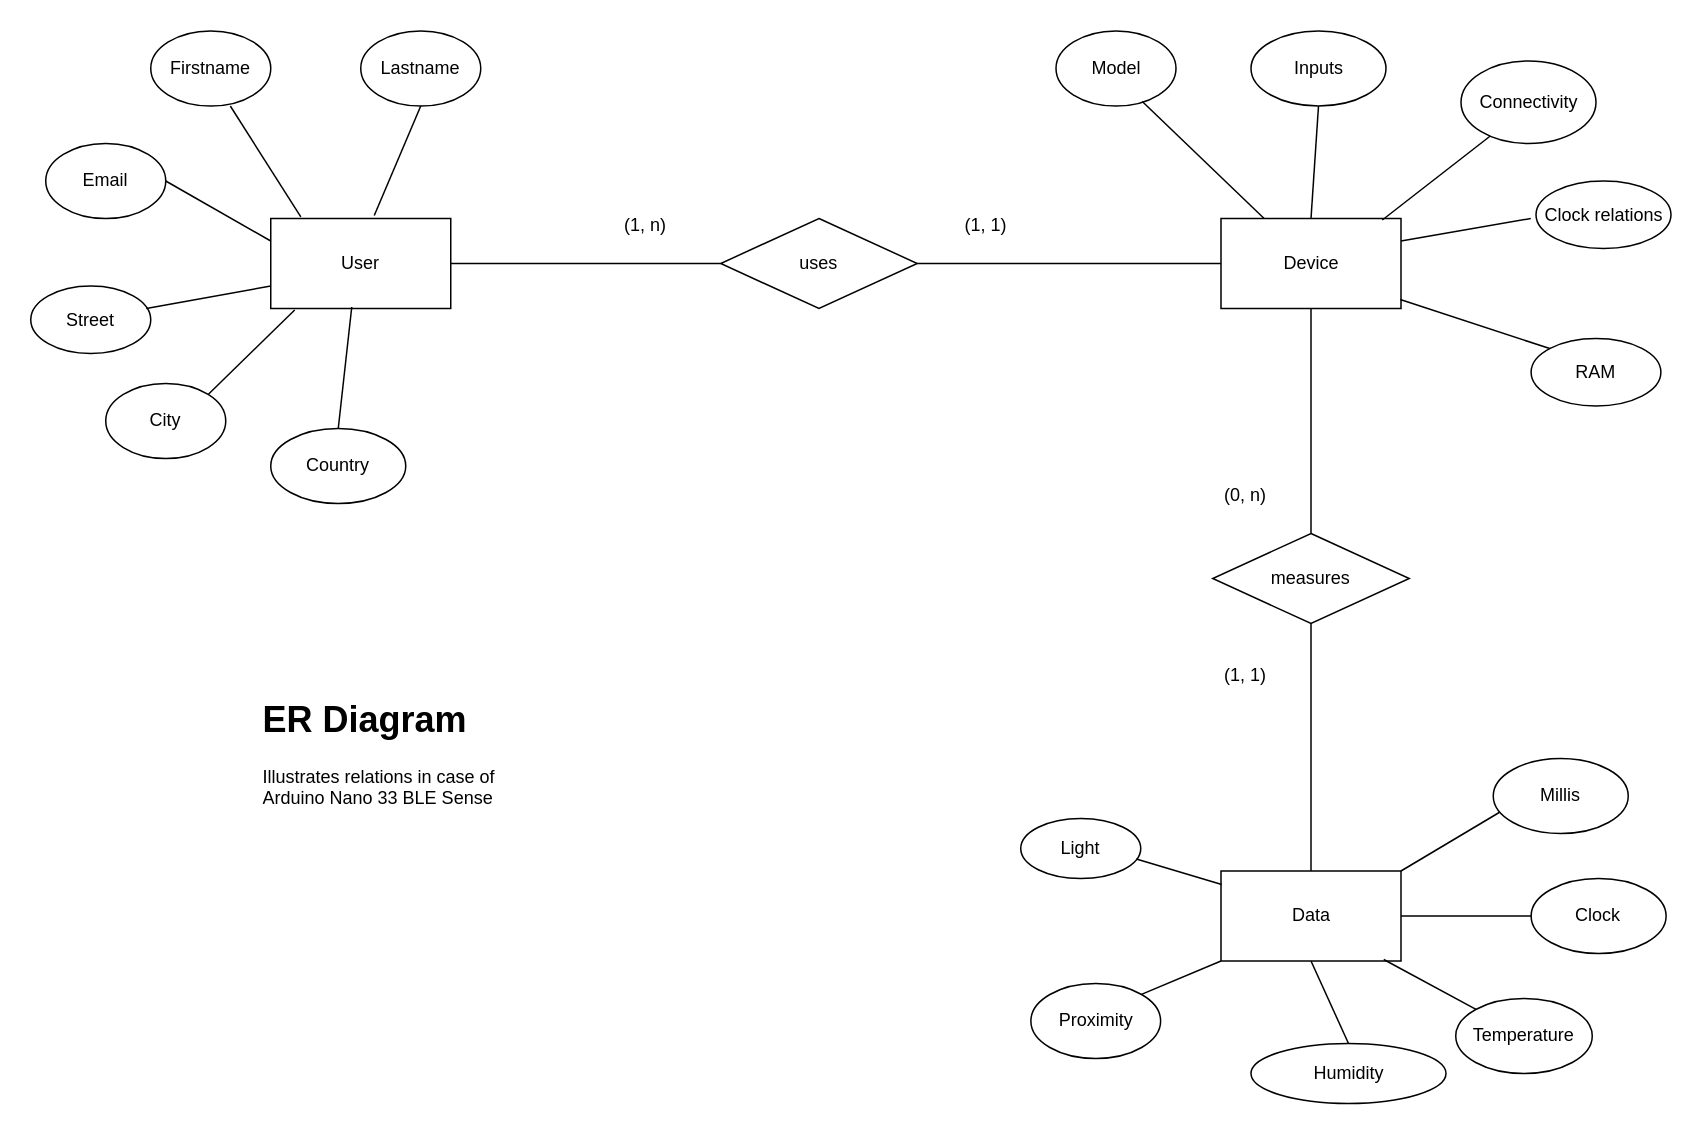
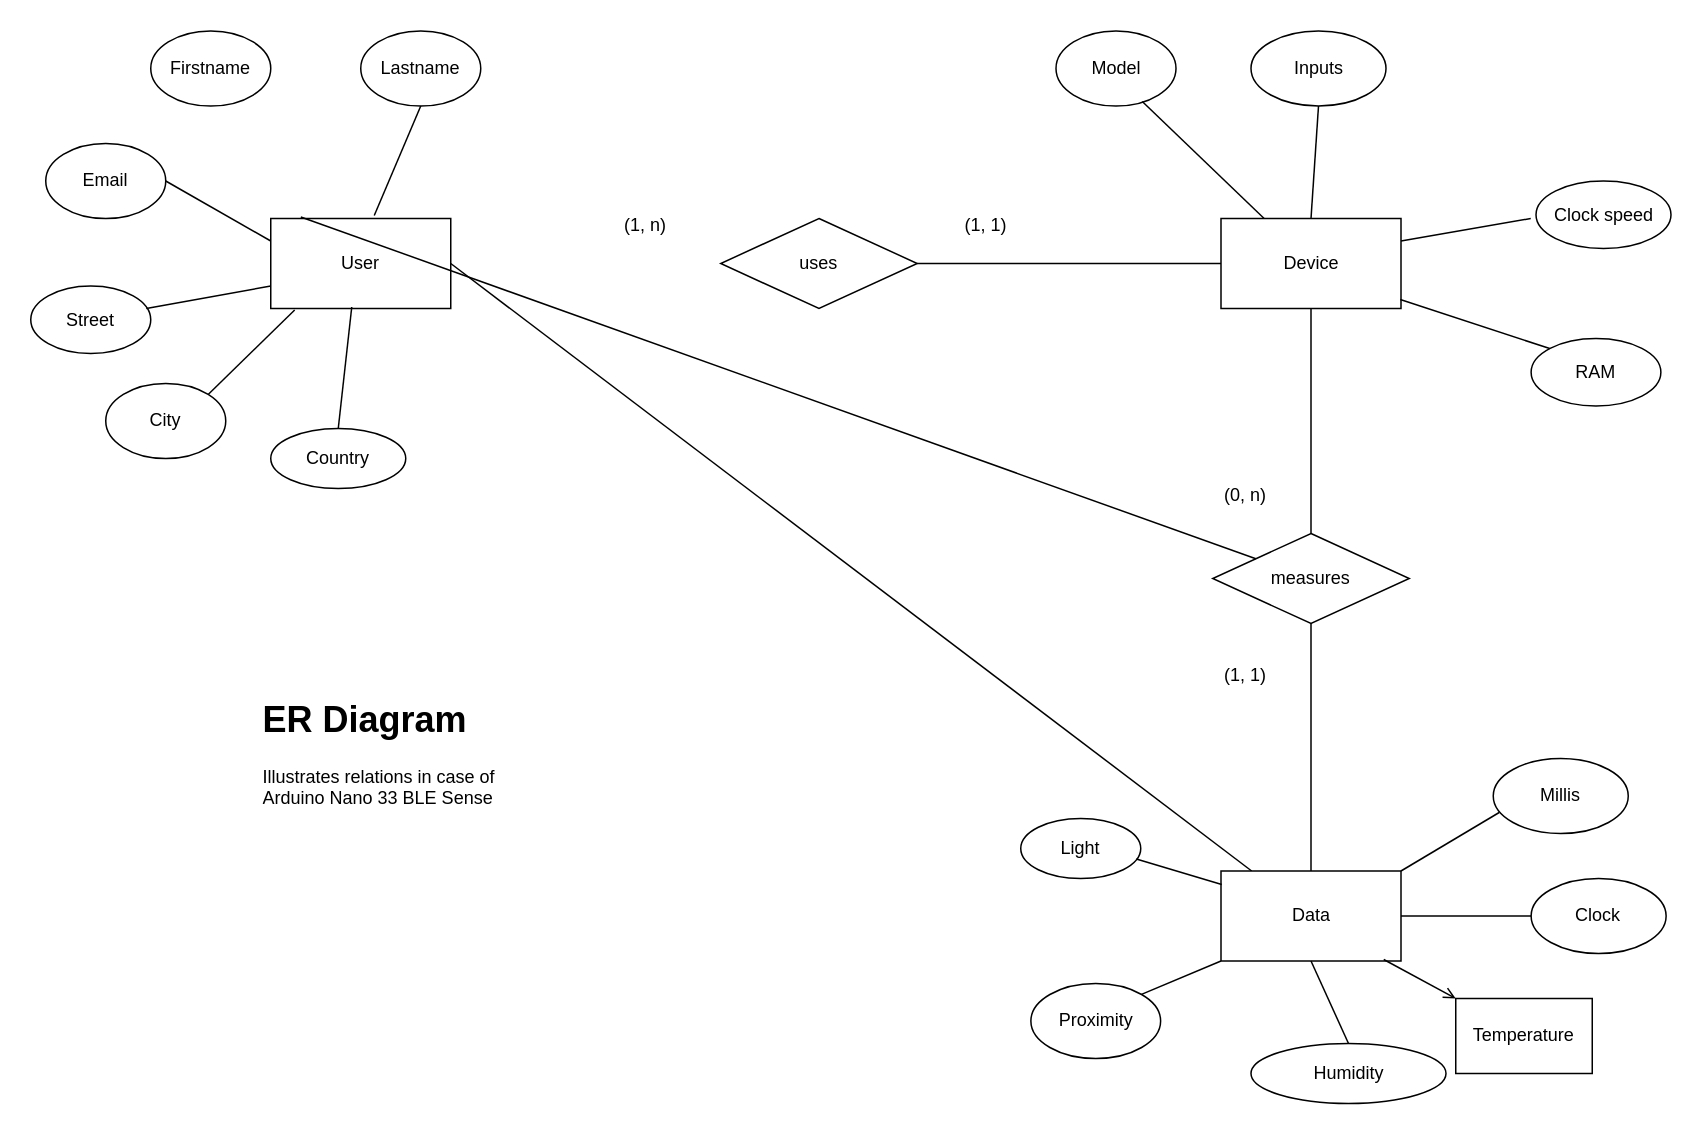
- <mxCell id="17" value="Connectivity" style="ellipse;whiteSpace=wrap;html=1;" vertex="1" parent="1"><mxGeometry x="973.5" y="40" width="90" height="55" as="geometry" /></mxCell>
- <mxCell id="33" value="" style="endArrow=none;html=1;rounded=0;entryX=0.663;entryY=1;entryDx=0;entryDy=0;exitX=0.167;exitY=-0.017;exitDx=0;exitDy=0;exitPerimeter=0;entryPerimeter=0;" edge="1" parent="1" source="2" target="9"><mxGeometry width="50" height="50" relative="1" as="geometry"><mxPoint x="259" y="153.02" as="sourcePoint" /><mxPoint x="290" y="80" as="targetPoint" /></mxGeometry></mxCell>
+ <mxCell id="33" value="" style="endArrow=none;html=1;rounded=0;exitX=0.167;exitY=-0.017;exitDx=0;exitDy=0;exitPerimeter=0;" edge="1" parent="1" source="2" target="20"><mxGeometry width="50" height="50" relative="1" as="geometry"><mxPoint x="259" y="153.02" as="sourcePoint" /><mxPoint x="290" y="80" as="targetPoint" /></mxGeometry></mxCell>
- <mxCell id="40" value="" style="endArrow=none;html=1;rounded=0;entryX=0.217;entryY=0.909;entryDx=0;entryDy=0;exitX=0.896;exitY=0.017;exitDx=0;exitDy=0;entryPerimeter=0;exitPerimeter=0;" edge="1" parent="1" source="4" target="17"><mxGeometry width="50" height="50" relative="1" as="geometry"><mxPoint x="883.5" y="155" as="sourcePoint" /><mxPoint x="888.5" y="80" as="targetPoint" /></mxGeometry></mxCell>
- <mxCell id="18" value="Clock relations" style="ellipse;whiteSpace=wrap;html=1;" vertex="1" parent="1"><mxGeometry x="1023.5" y="120" width="90" height="45" as="geometry" /></mxCell>
+ <mxCell id="18" value="Clock speed" style="ellipse;whiteSpace=wrap;html=1;" vertex="1" parent="1"><mxGeometry x="1023.5" y="120" width="90" height="45" as="geometry" /></mxCell>
- <mxCell id="5" value="" style="endArrow=none;html=1;rounded=0;entryX=0;entryY=0.5;entryDx=0;entryDy=0;exitX=1;exitY=0.5;exitDx=0;exitDy=0;" edge="1" parent="1" source="2" target="3"><mxGeometry width="50" height="50" relative="1" as="geometry"><mxPoint x="590" y="695" as="sourcePoint" /><mxPoint x="640" y="645" as="targetPoint" /></mxGeometry></mxCell>
+ <mxCell id="5" value="" style="endArrow=none;html=1;rounded=0;exitX=1;exitY=0.5;exitDx=0;exitDy=0;" edge="1" parent="1" source="2" target="21"><mxGeometry width="50" height="50" relative="1" as="geometry"><mxPoint x="590" y="695" as="sourcePoint" /><mxPoint x="640" y="645" as="targetPoint" /></mxGeometry></mxCell>
- <mxCell id="14" value="Country" style="ellipse;whiteSpace=wrap;html=1;" vertex="1" parent="1"><mxGeometry x="180" y="285" width="90" height="50" as="geometry" /></mxCell>
+ <mxCell id="14" value="Country" style="ellipse;whiteSpace=wrap;html=1;" vertex="1" parent="1"><mxGeometry x="180" y="285" width="90" height="40" as="geometry" /></mxCell>
- <mxCell id="46" value="" style="endArrow=none;html=1;rounded=0;entryX=0;entryY=0;entryDx=0;entryDy=0;exitX=0.904;exitY=0.983;exitDx=0;exitDy=0;exitPerimeter=0;" edge="1" parent="1" source="21" target="25"><mxGeometry width="50" height="50" relative="1" as="geometry"><mxPoint x="877.02" y="643.98" as="sourcePoint" /><mxPoint x="886.75" y="705" as="targetPoint" /></mxGeometry></mxCell>
+ <mxCell id="46" value="" style="endArrow=open;html=1;rounded=0;entryX=0;entryY=0;entryDx=0;entryDy=0;exitX=0.904;exitY=0.983;exitDx=0;exitDy=0;exitPerimeter=0;" edge="1" parent="1" source="21" target="25"><mxGeometry width="50" height="50" relative="1" as="geometry"><mxPoint x="877.02" y="643.98" as="sourcePoint" /><mxPoint x="886.75" y="705" as="targetPoint" /></mxGeometry></mxCell>
- <mxCell id="25" value="Temperature" style="ellipse;whiteSpace=wrap;html=1;" vertex="1" parent="1"><mxGeometry x="970" y="665" width="91" height="50" as="geometry" /></mxCell>
+ <mxCell id="25" value="Temperature" style="whiteSpace=wrap;html=1;rounded=0;" vertex="1" parent="1"><mxGeometry x="970" y="665" width="91" height="50" as="geometry" /></mxCell>
